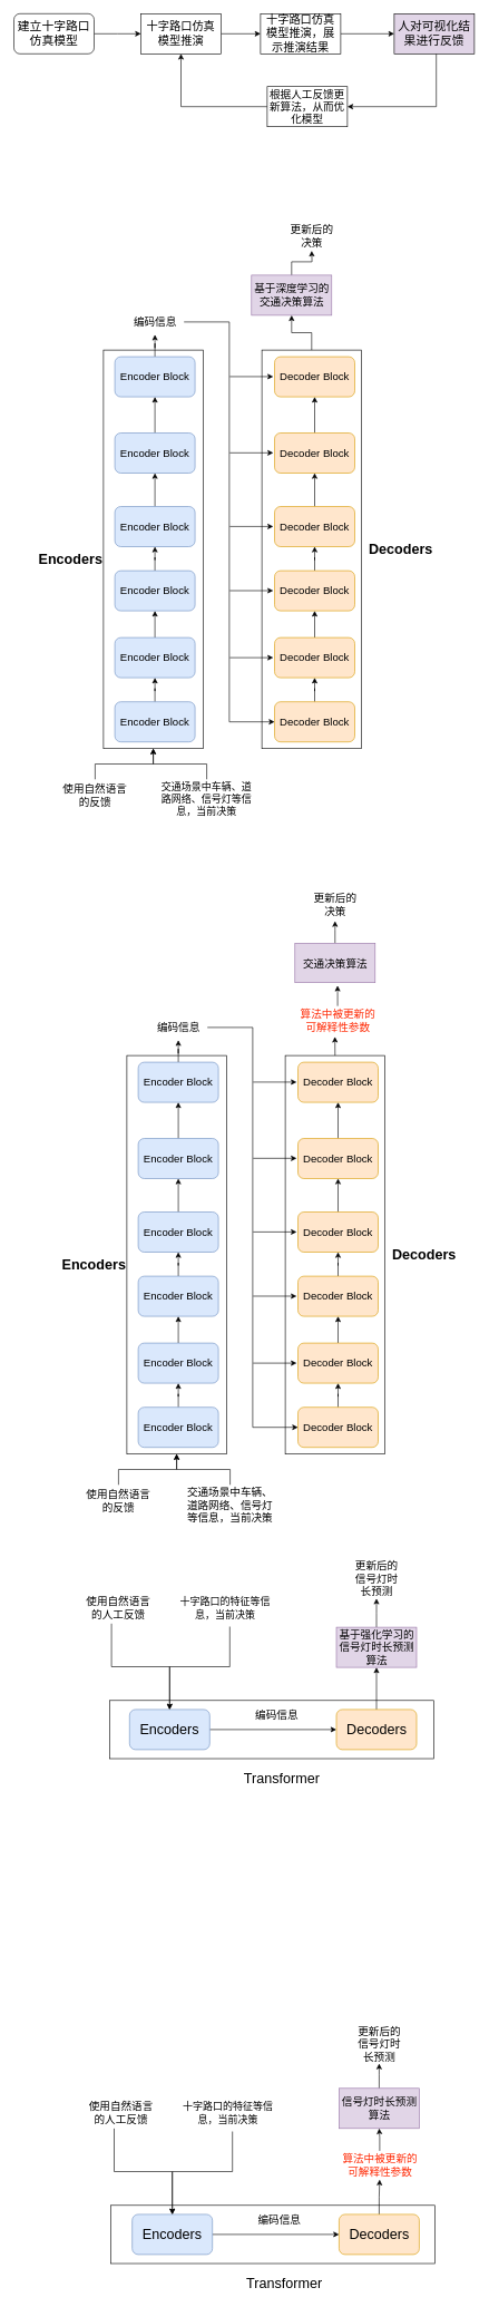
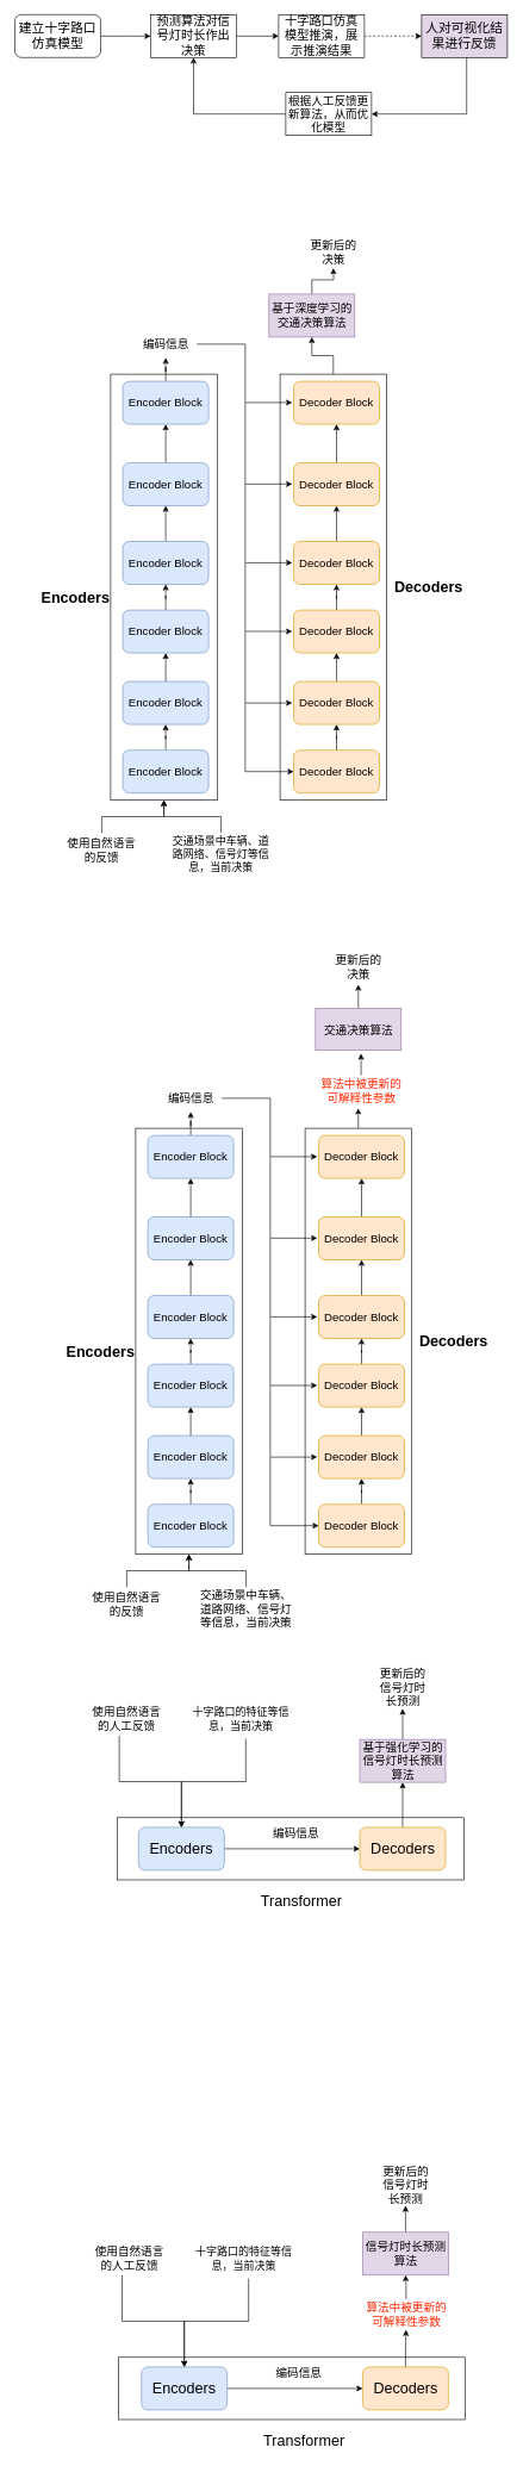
- <mxCell id="5" value="&lt;font style=&quot;font-size: 17px;&quot;&gt;十字路口仿真模型推演&lt;/font&gt;" style="rounded=0;whiteSpace=wrap;html=1;" parent="1" vertex="1"><mxGeometry x="210" y="20" width="120" height="60" as="geometry" /></mxCell>
+ <mxCell id="5" value="&lt;font style=&quot;font-size: 17px;&quot;&gt;预测算法对信号灯时长作出决策&lt;/font&gt;" style="rounded=0;whiteSpace=wrap;html=1;" parent="1" vertex="1"><mxGeometry x="210" y="20" width="120" height="60" as="geometry" /></mxCell>
- <mxCell id="6" value="" style="edgeStyle=orthogonalEdgeStyle;rounded=0;orthogonalLoop=1;jettySize=auto;html=1;" parent="1" source="7" target="9" edge="1"><mxGeometry relative="1" as="geometry" /></mxCell>
+ <mxCell id="6" value="" style="edgeStyle=orthogonalEdgeStyle;rounded=0;orthogonalLoop=1;jettySize=auto;html=1;dashed=1;" parent="1" source="7" target="9" edge="1"><mxGeometry relative="1" as="geometry" /></mxCell>
